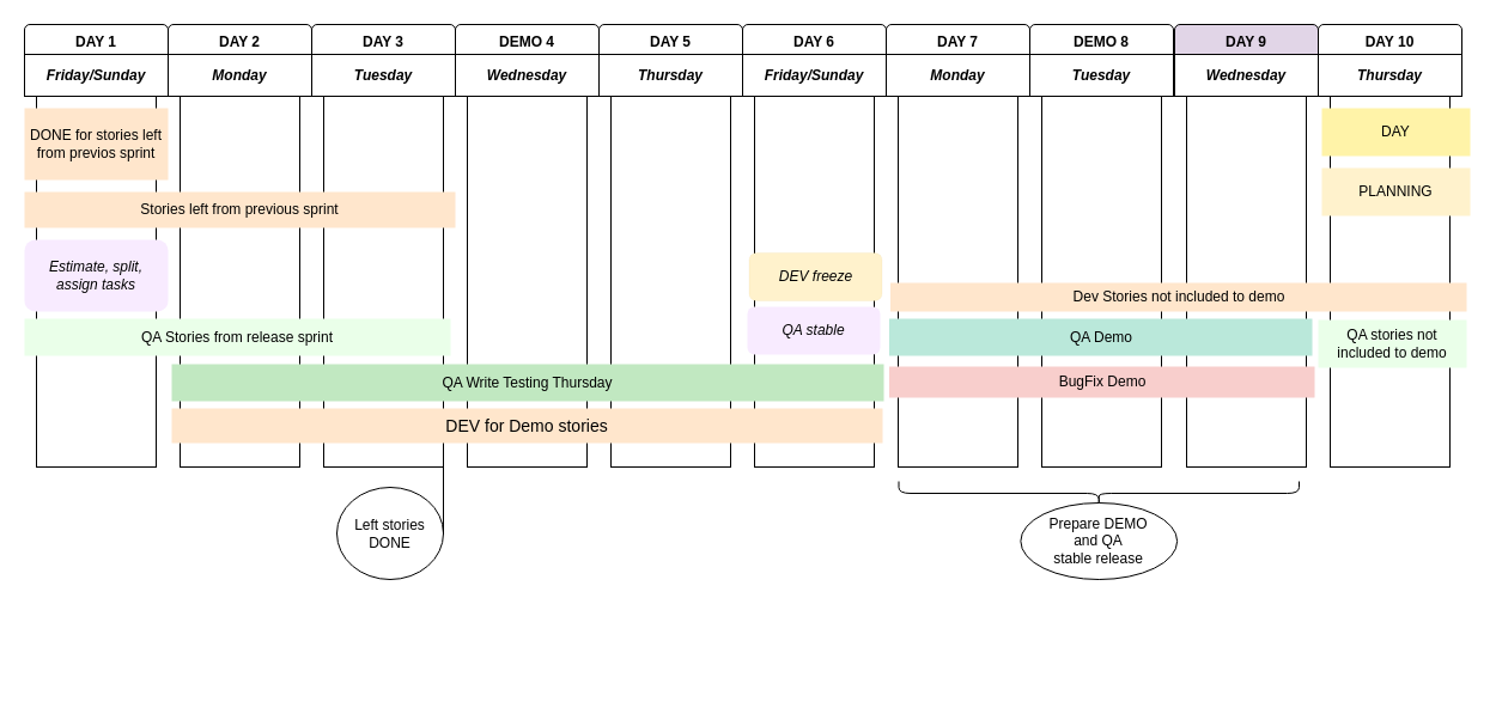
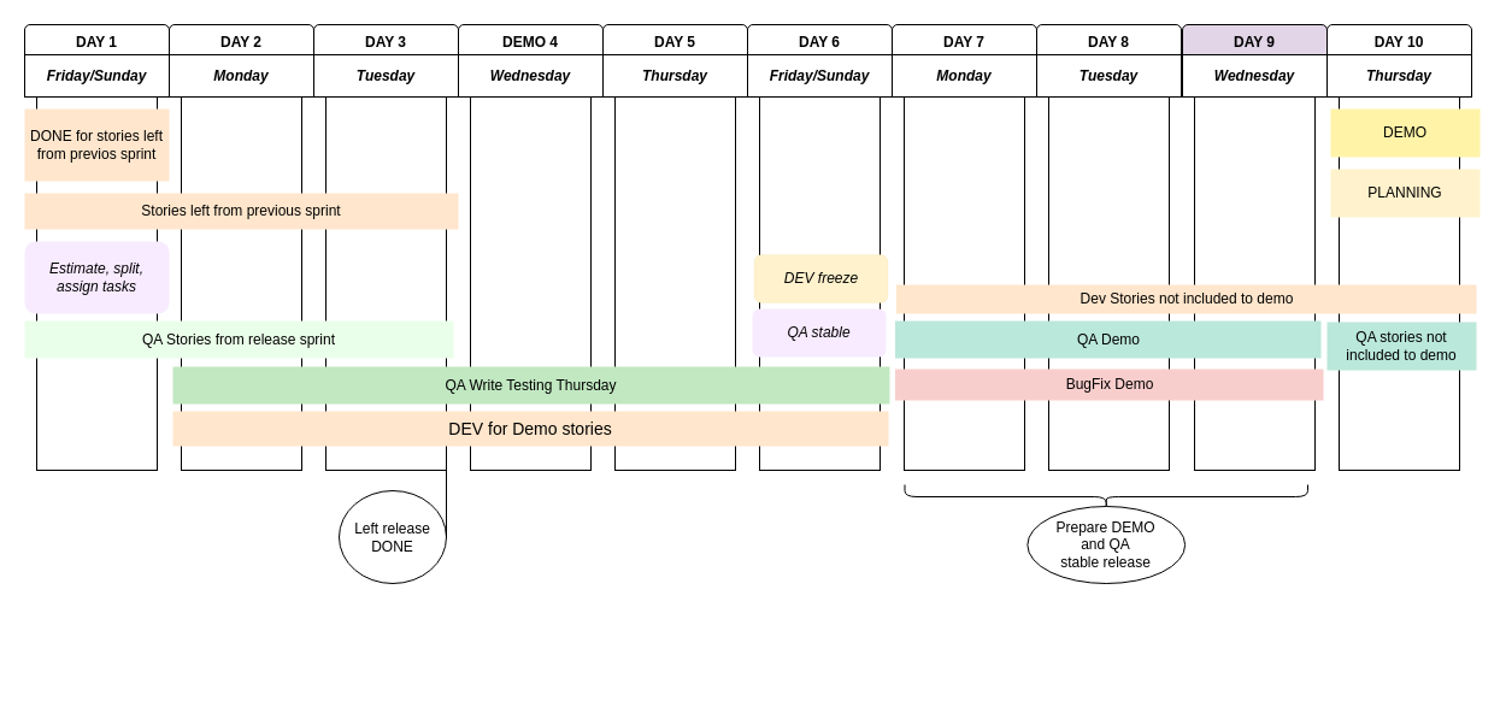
- <mxCell id="44" value="&lt;b&gt;DEMO 8&lt;/b&gt;" style="rounded=1;whiteSpace=wrap;html=1;" parent="43" vertex="1"><mxGeometry width="120" height="30" as="geometry" /></mxCell>
+ <mxCell id="44" value="&lt;b&gt;DAY 8&lt;/b&gt;" style="rounded=1;whiteSpace=wrap;html=1;" parent="43" vertex="1"><mxGeometry width="120" height="30" as="geometry" /></mxCell>
- <mxCell id="57" value="DAY" style="rounded=0;whiteSpace=wrap;html=1;fillColor=#FFF3A8;strokeColor=none;align=center;gradientDirection=west;strokeWidth=0;dashed=1;dashPattern=1 4;" parent="1" vertex="1"><mxGeometry x="1104" y="90" width="124" height="40" as="geometry" /></mxCell>
+ <mxCell id="57" value="DEMO" style="rounded=0;whiteSpace=wrap;html=1;fillColor=#FFF3A8;strokeColor=none;align=center;gradientDirection=west;strokeWidth=0;dashed=1;dashPattern=1 4;" parent="1" vertex="1"><mxGeometry x="1104" y="90" width="124" height="40" as="geometry" /></mxCell>
- <mxCell id="56" value="QA stories not included to demo" style="rounded=0;whiteSpace=wrap;html=1;fillColor=#EAFFE9;strokeColor=none;align=center;gradientDirection=west;strokeWidth=0;dashed=1;dashPattern=1 4;" parent="1" vertex="1"><mxGeometry x="1101" y="267" width="124" height="40" as="geometry" /></mxCell>
+ <mxCell id="56" value="QA stories not included to demo" style="rounded=0;whiteSpace=wrap;html=1;fillColor=#bae8da;strokeColor=none;align=center;gradientDirection=west;strokeWidth=0;dashed=1;dashPattern=1 4;" parent="1" vertex="1"><mxGeometry x="1101" y="267" width="124" height="40" as="geometry" /></mxCell>
- <mxCell id="62" value="Left stories&lt;br&gt;DONE" style="ellipse;whiteSpace=wrap;html=1;rounded=1;" parent="1" vertex="1"><mxGeometry x="281" y="407" width="89" height="77" as="geometry" /></mxCell>
+ <mxCell id="62" value="Left release&lt;br&gt;DONE" style="ellipse;whiteSpace=wrap;html=1;rounded=1;" parent="1" vertex="1"><mxGeometry x="281" y="407" width="89" height="77" as="geometry" /></mxCell>
